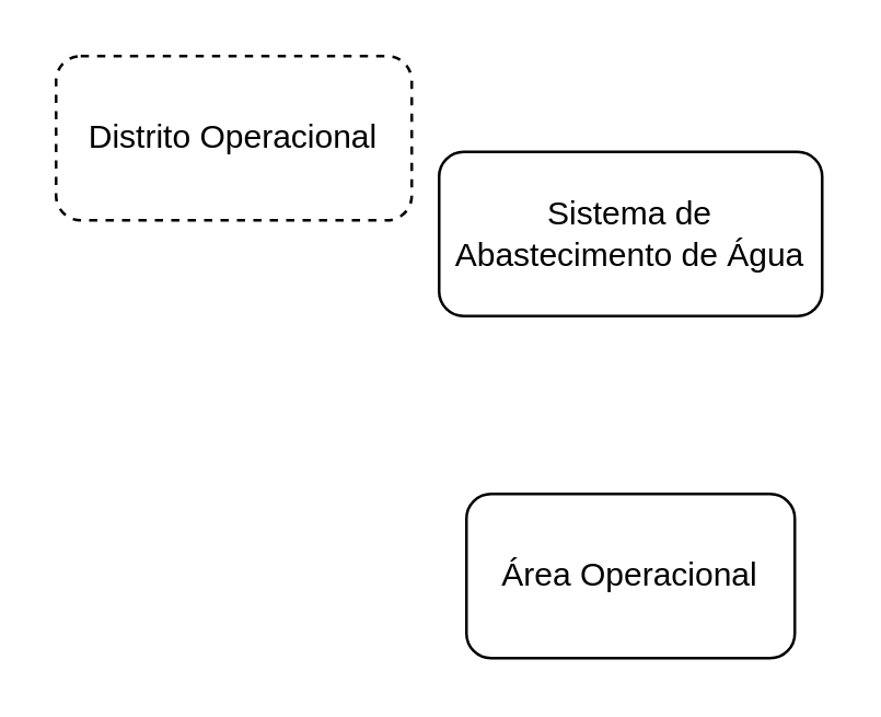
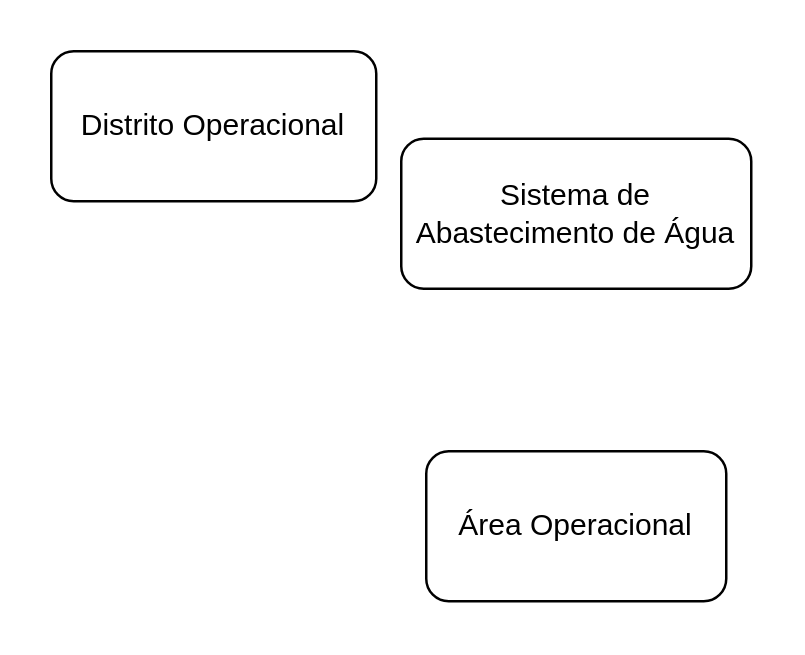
- <mxCell id="4" value="Distrito Operacional" style="rounded=1;whiteSpace=wrap;html=1;dashed=1;" vertex="1" parent="1"><mxGeometry x="20" y="20" width="130" height="60" as="geometry" /></mxCell>
+ <mxCell id="4" value="Distrito Operacional" style="rounded=1;whiteSpace=wrap;html=1;" vertex="1" parent="1"><mxGeometry x="20" y="20" width="130" height="60" as="geometry" /></mxCell>
